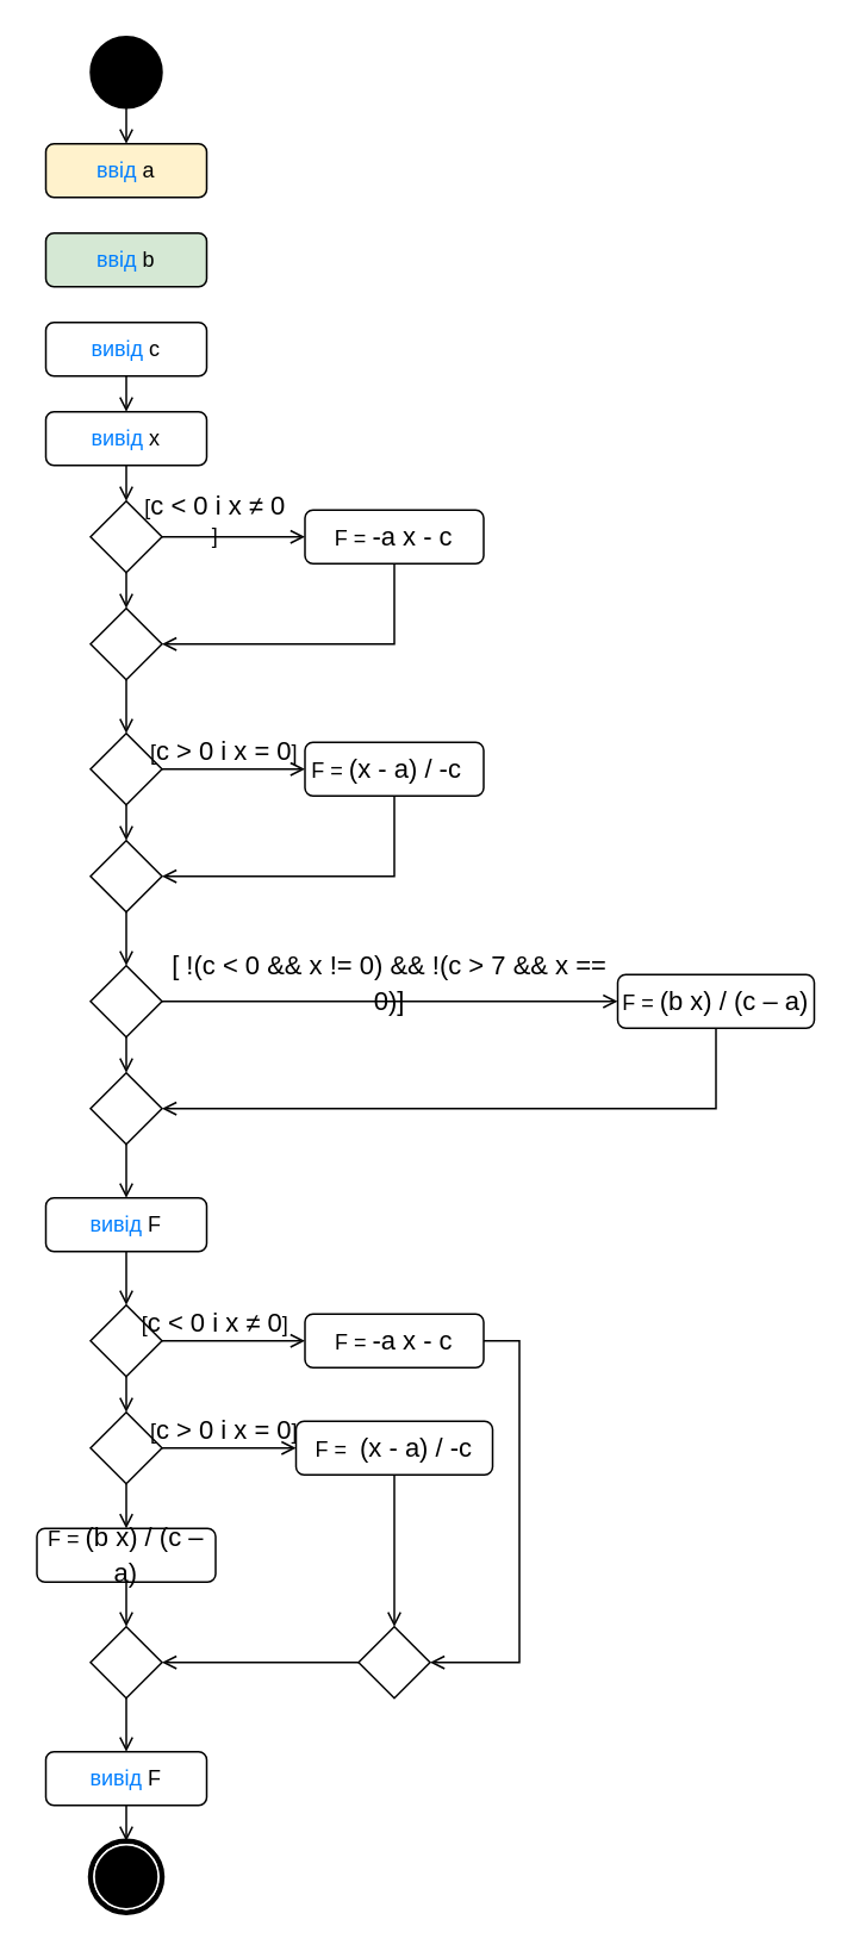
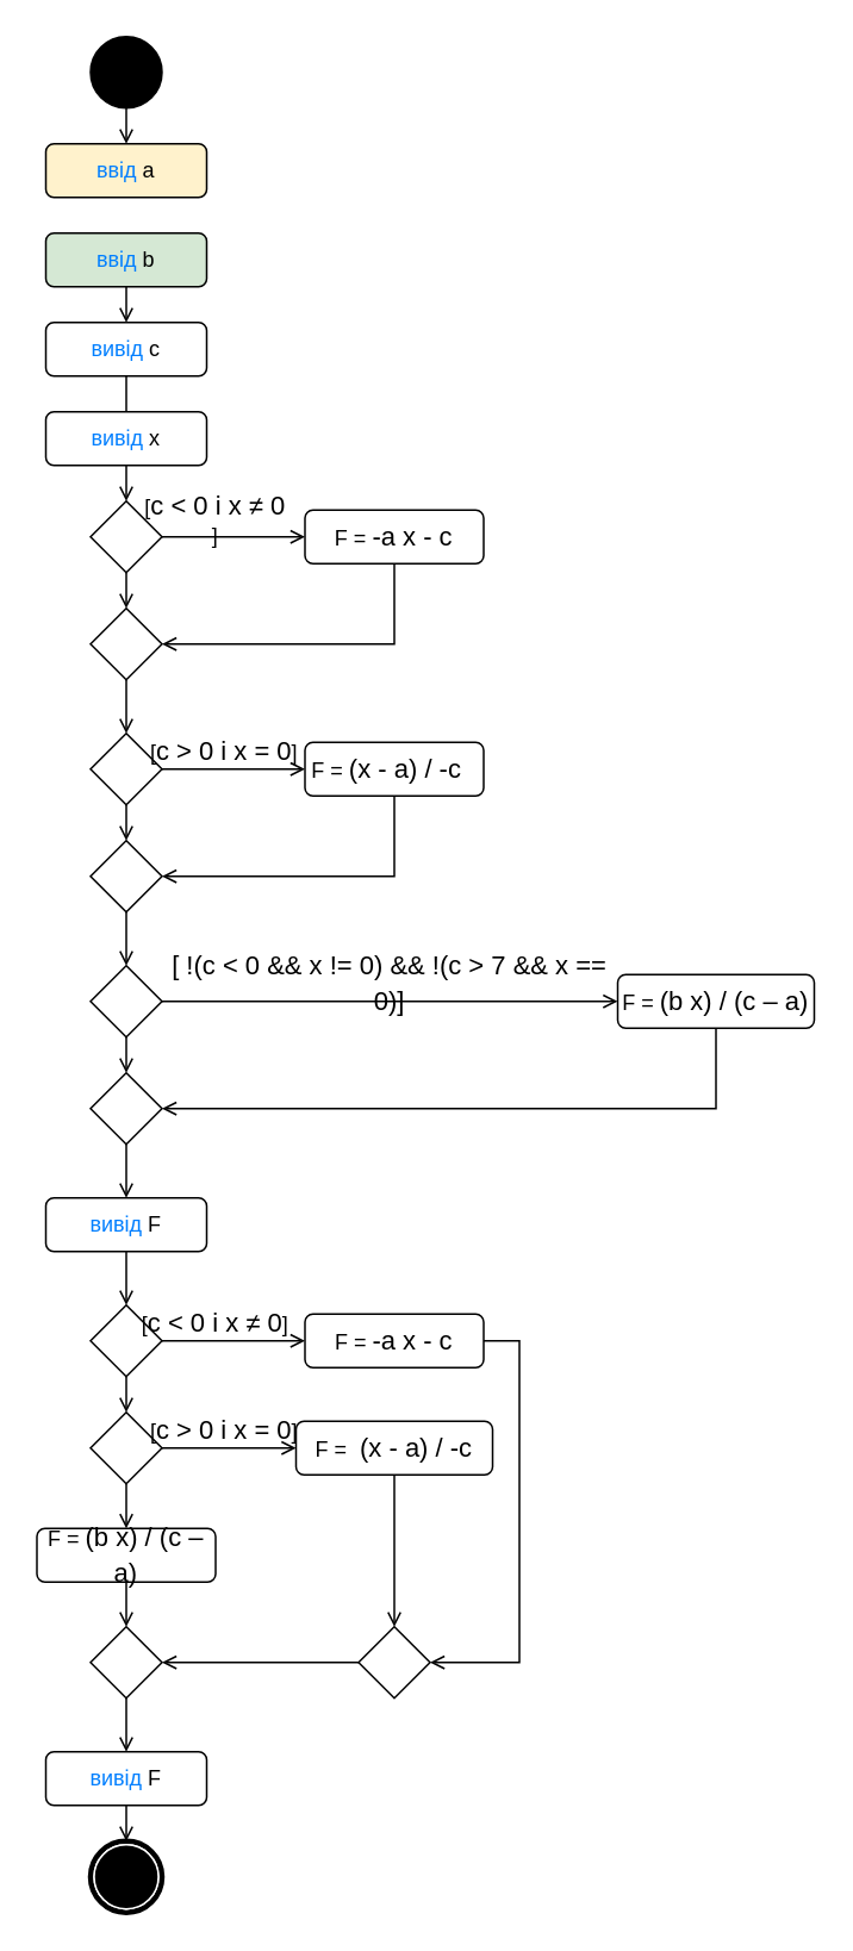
+ <mxCell id="52" style="edgeStyle=none;rounded=0;sketch=0;orthogonalLoop=1;jettySize=auto;html=1;exitX=0.5;exitY=1;exitDx=0;exitDy=0;entryX=0.5;entryY=0;entryDx=0;entryDy=0;fontFamily=Architects Daughter;fontSource=https%3A%2F%2Ffonts.googleapis.com%2Fcss%3Ffamily%3DArchitects%2BDaughter;fontSize=20;endArrow=open;endFill=0;sourcePerimeterSpacing=8;targetPerimeterSpacing=8;" edge="1" parent="1" source="53" target="55"><mxGeometry relative="1" as="geometry" /></mxCell>
- <mxCell id="54" style="edgeStyle=none;rounded=0;sketch=0;orthogonalLoop=1;jettySize=auto;html=1;exitX=0.5;exitY=1;exitDx=0;exitDy=0;entryX=0.5;entryY=0;entryDx=0;entryDy=0;fontFamily=Architects Daughter;fontSource=https%3A%2F%2Ffonts.googleapis.com%2Fcss%3Ffamily%3DArchitects%2BDaughter;fontSize=20;endArrow=open;endFill=0;sourcePerimeterSpacing=8;targetPerimeterSpacing=8;" edge="1" parent="1" source="55" target="57"><mxGeometry relative="1" as="geometry" /></mxCell>
+ <mxCell id="54" style="edgeStyle=none;rounded=0;sketch=0;orthogonalLoop=1;jettySize=auto;html=1;exitX=0.5;exitY=1;exitDx=0;exitDy=0;entryX=0.5;entryY=0;entryDx=0;entryDy=0;fontFamily=Architects Daughter;fontSource=https%3A%2F%2Ffonts.googleapis.com%2Fcss%3Ffamily%3DArchitects%2BDaughter;fontSize=20;endArrow=none;endFill=0;sourcePerimeterSpacing=8;targetPerimeterSpacing=8;" edge="1" parent="1" source="55" target="57"><mxGeometry relative="1" as="geometry" /></mxCell>
